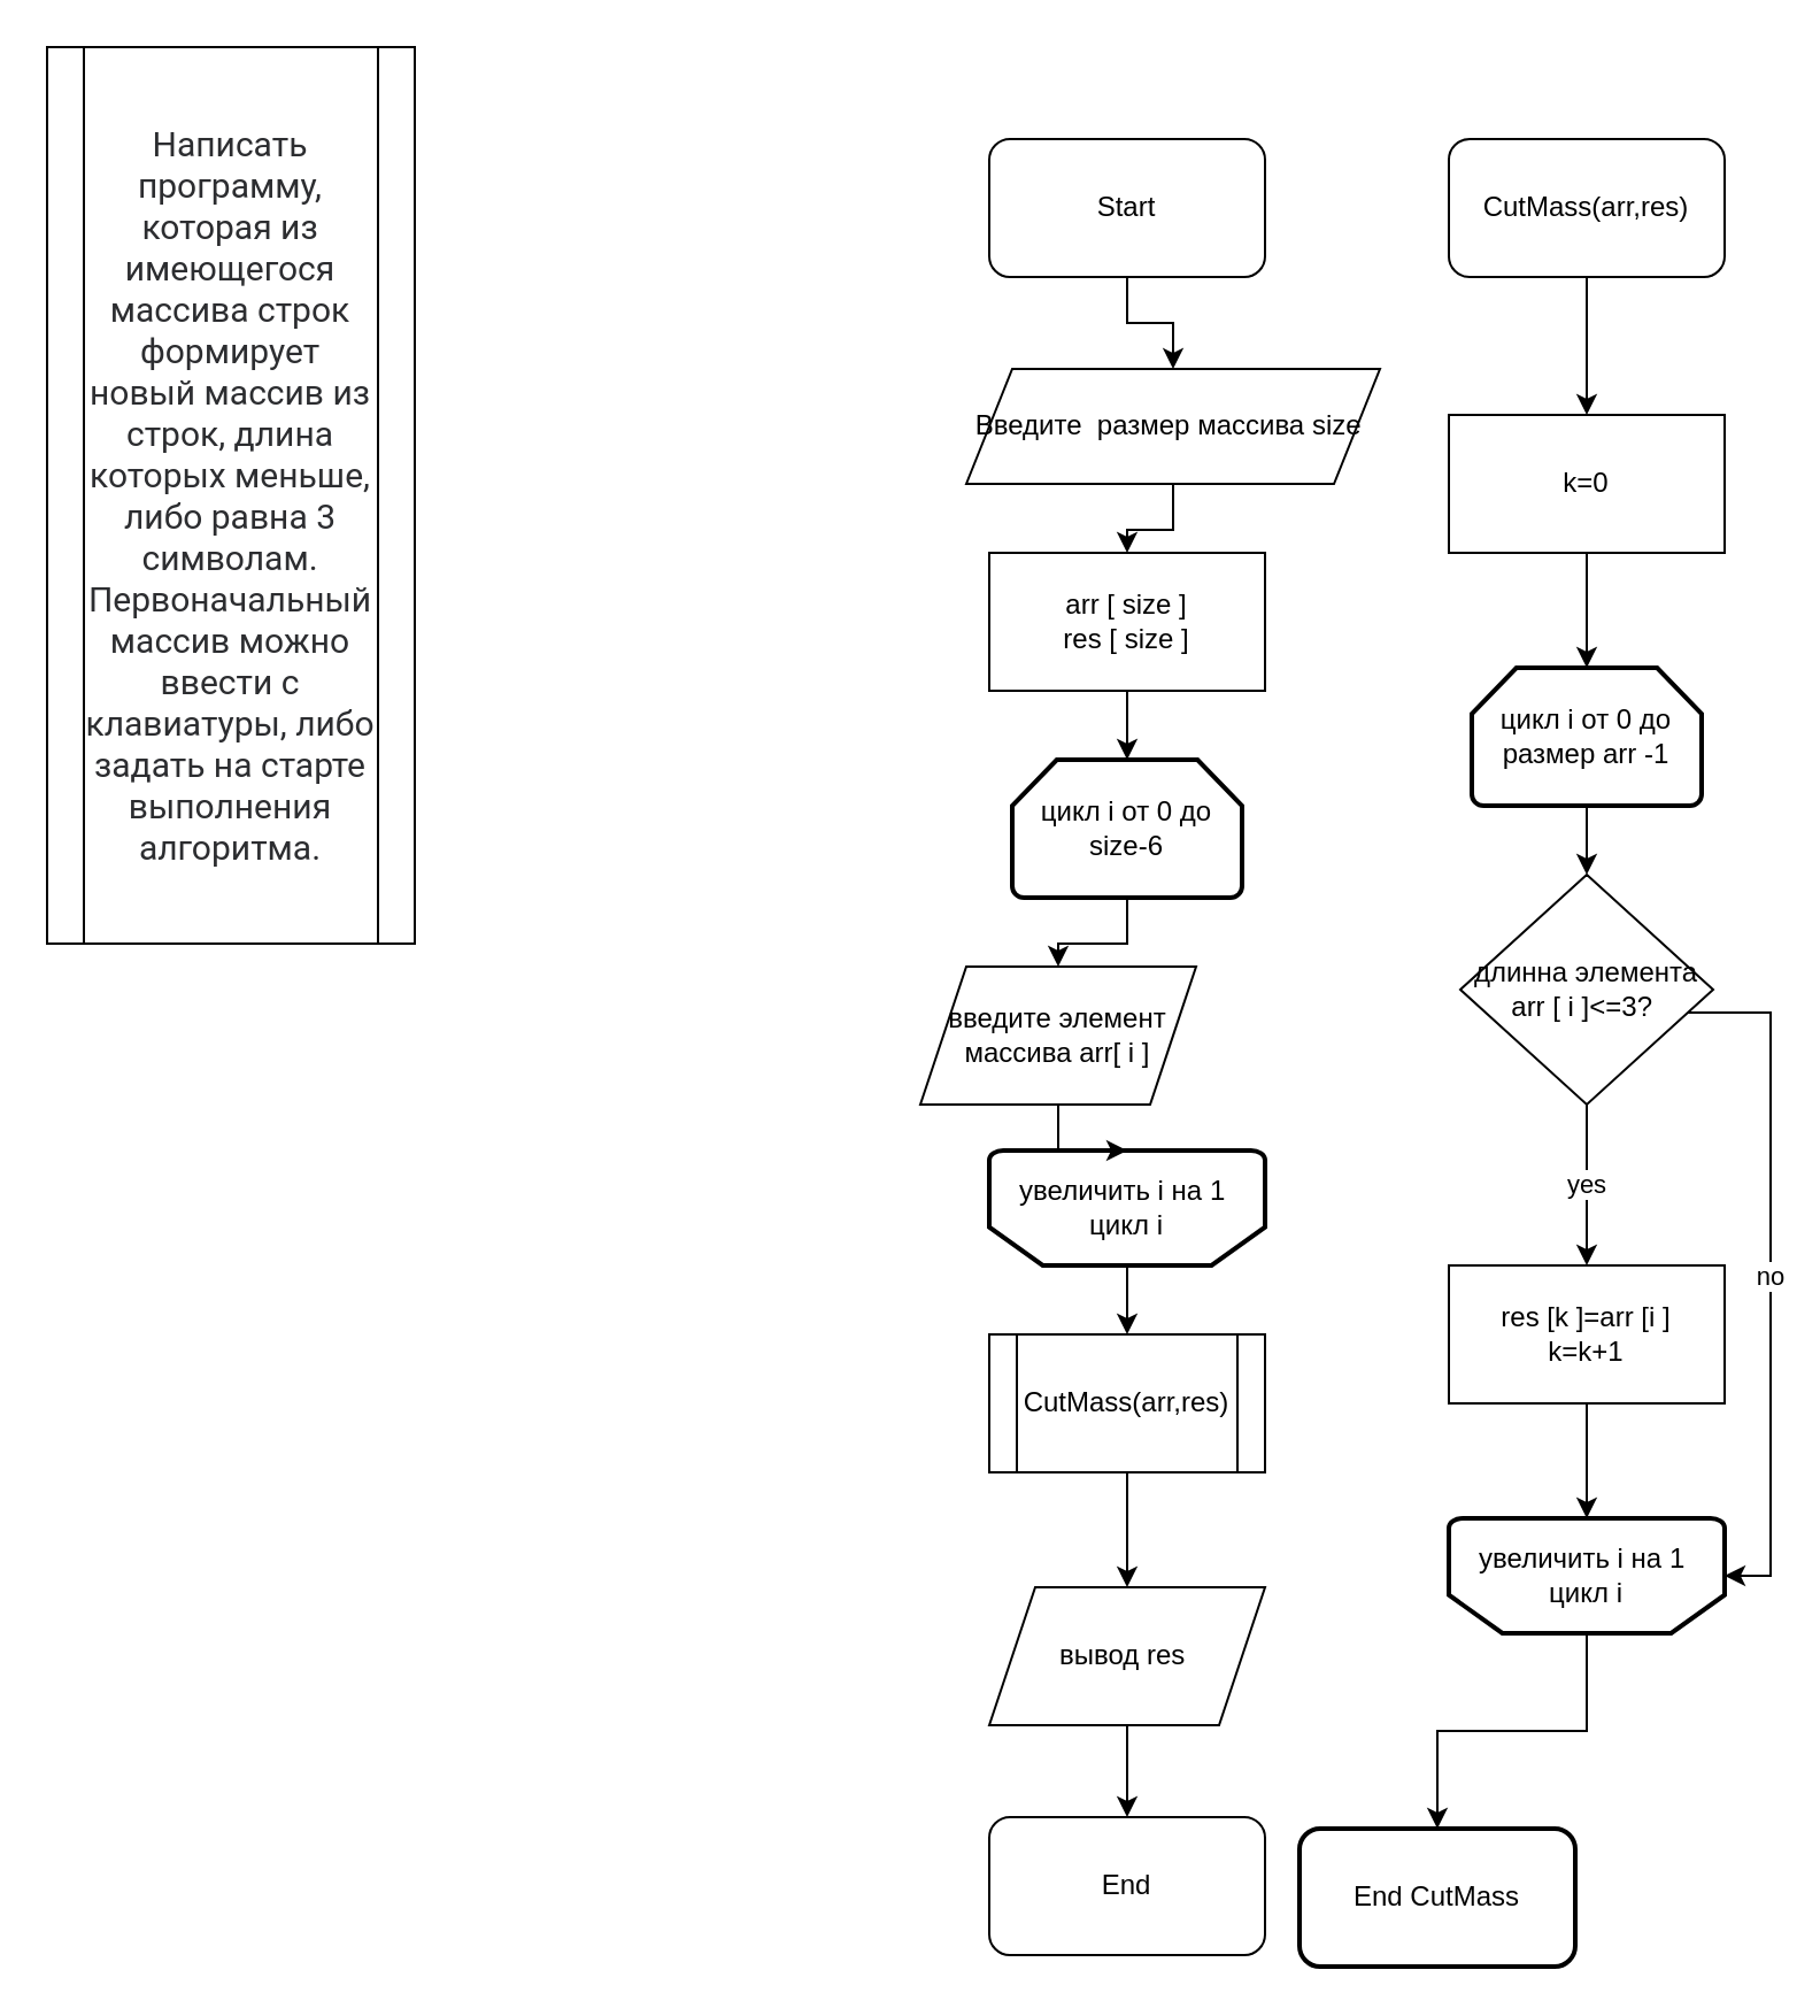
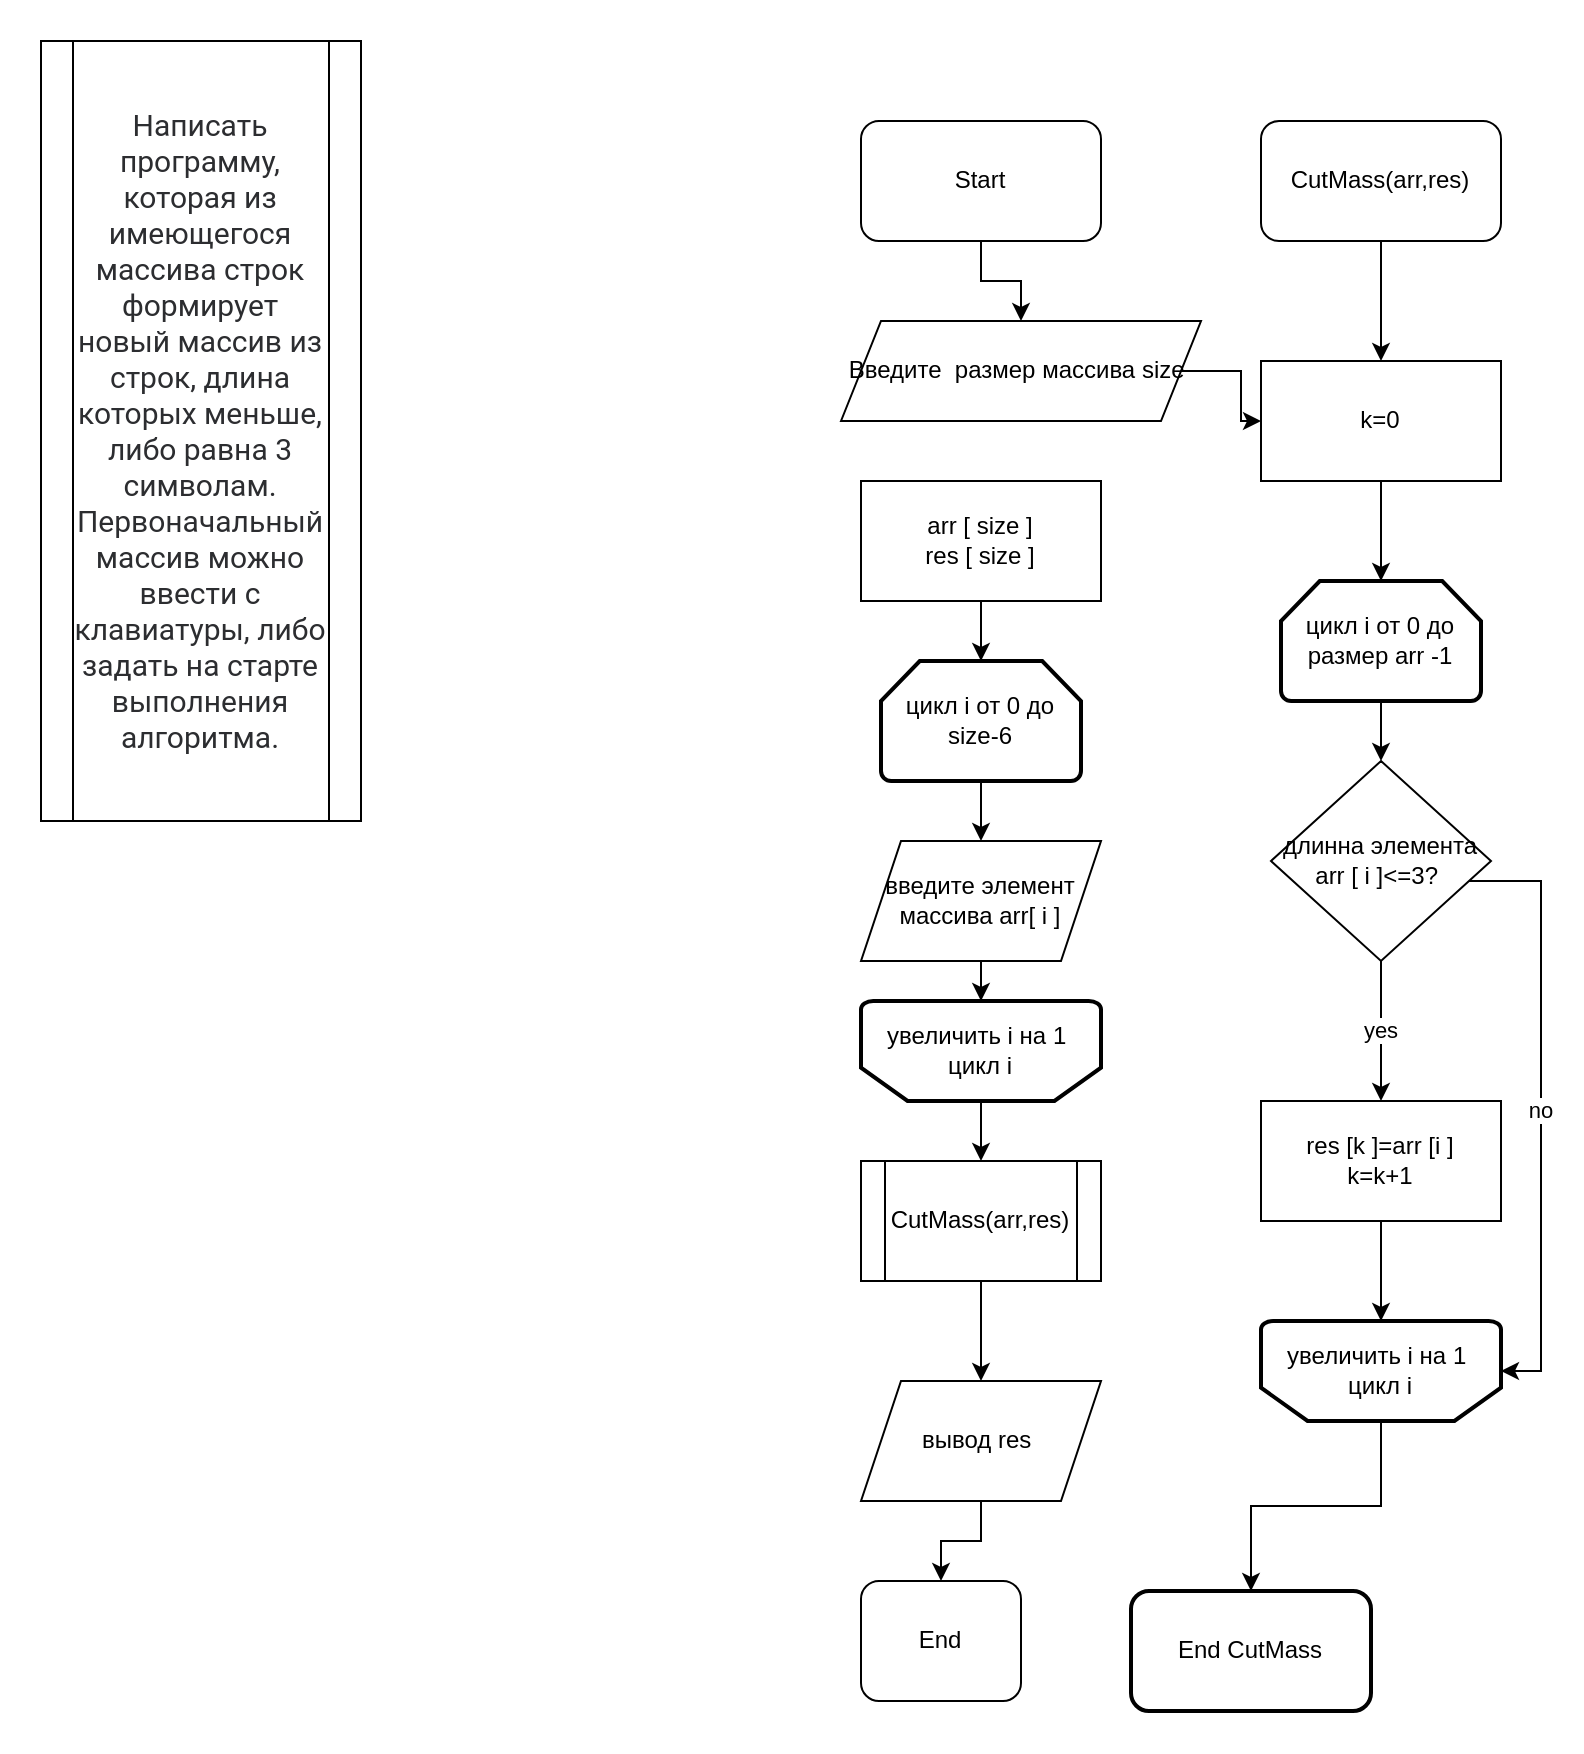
- <mxCell id="5" style="edgeStyle=orthogonalEdgeStyle;rounded=0;orthogonalLoop=1;jettySize=auto;html=1;entryX=0.5;entryY=0;entryDx=0;entryDy=0;" edge="1" parent="1" source="6" target="19"><mxGeometry relative="1" as="geometry" /></mxCell>
+ <mxCell id="5" style="edgeStyle=orthogonalEdgeStyle;rounded=0;orthogonalLoop=1;jettySize=auto;html=1;" edge="1" parent="1" source="6" target="25"><mxGeometry relative="1" as="geometry" /></mxCell>
- <mxCell id="14" value="введите элемент массива arr[ i ]" style="shape=parallelogram;perimeter=parallelogramPerimeter;whiteSpace=wrap;html=1;fixedSize=1;" vertex="1" parent="1"><mxGeometry x="400" y="420" width="120" height="60" as="geometry" /></mxCell>
+ <mxCell id="14" value="введите элемент массива arr[ i ]" style="shape=parallelogram;perimeter=parallelogramPerimeter;whiteSpace=wrap;html=1;fixedSize=1;" vertex="1" parent="1"><mxGeometry x="430" y="420" width="120" height="60" as="geometry" /></mxCell>
- <mxCell id="15" value="End" style="rounded=1;whiteSpace=wrap;html=1;" vertex="1" parent="1"><mxGeometry x="430" y="790" width="120" height="60" as="geometry" /></mxCell>
+ <mxCell id="15" value="End" style="rounded=1;whiteSpace=wrap;html=1;" vertex="1" parent="1"><mxGeometry x="430" y="790" width="80" height="60" as="geometry" /></mxCell>
